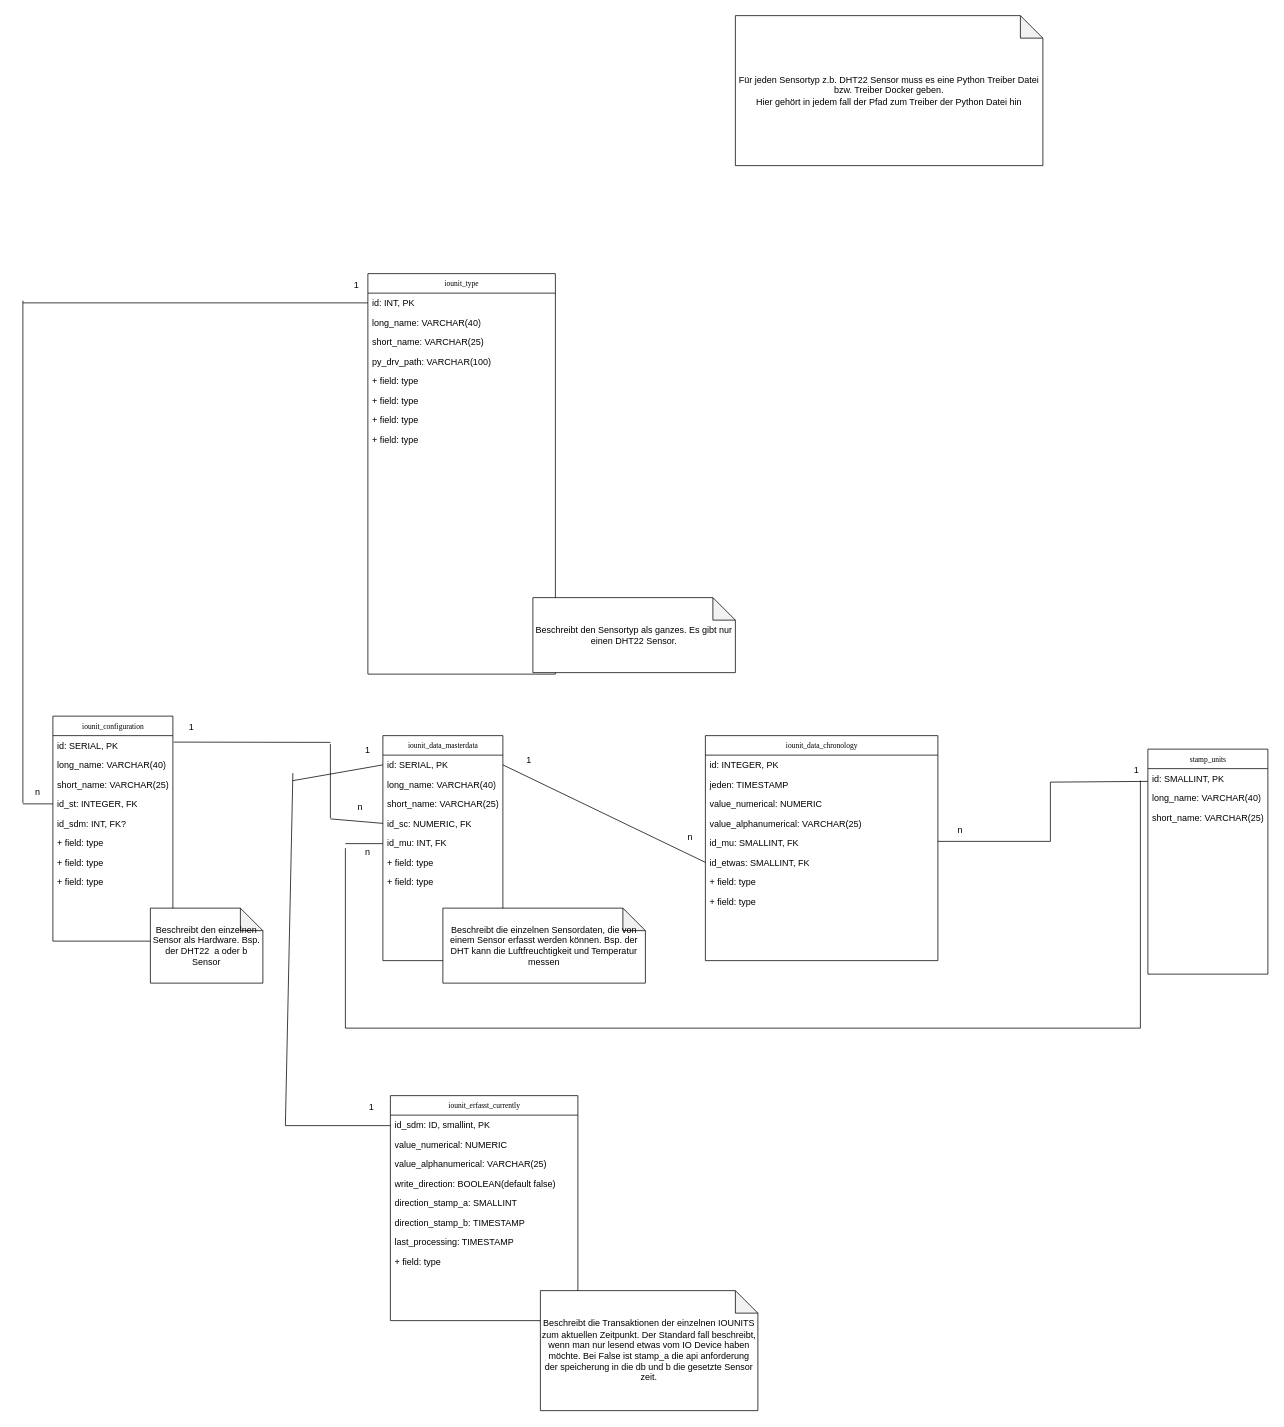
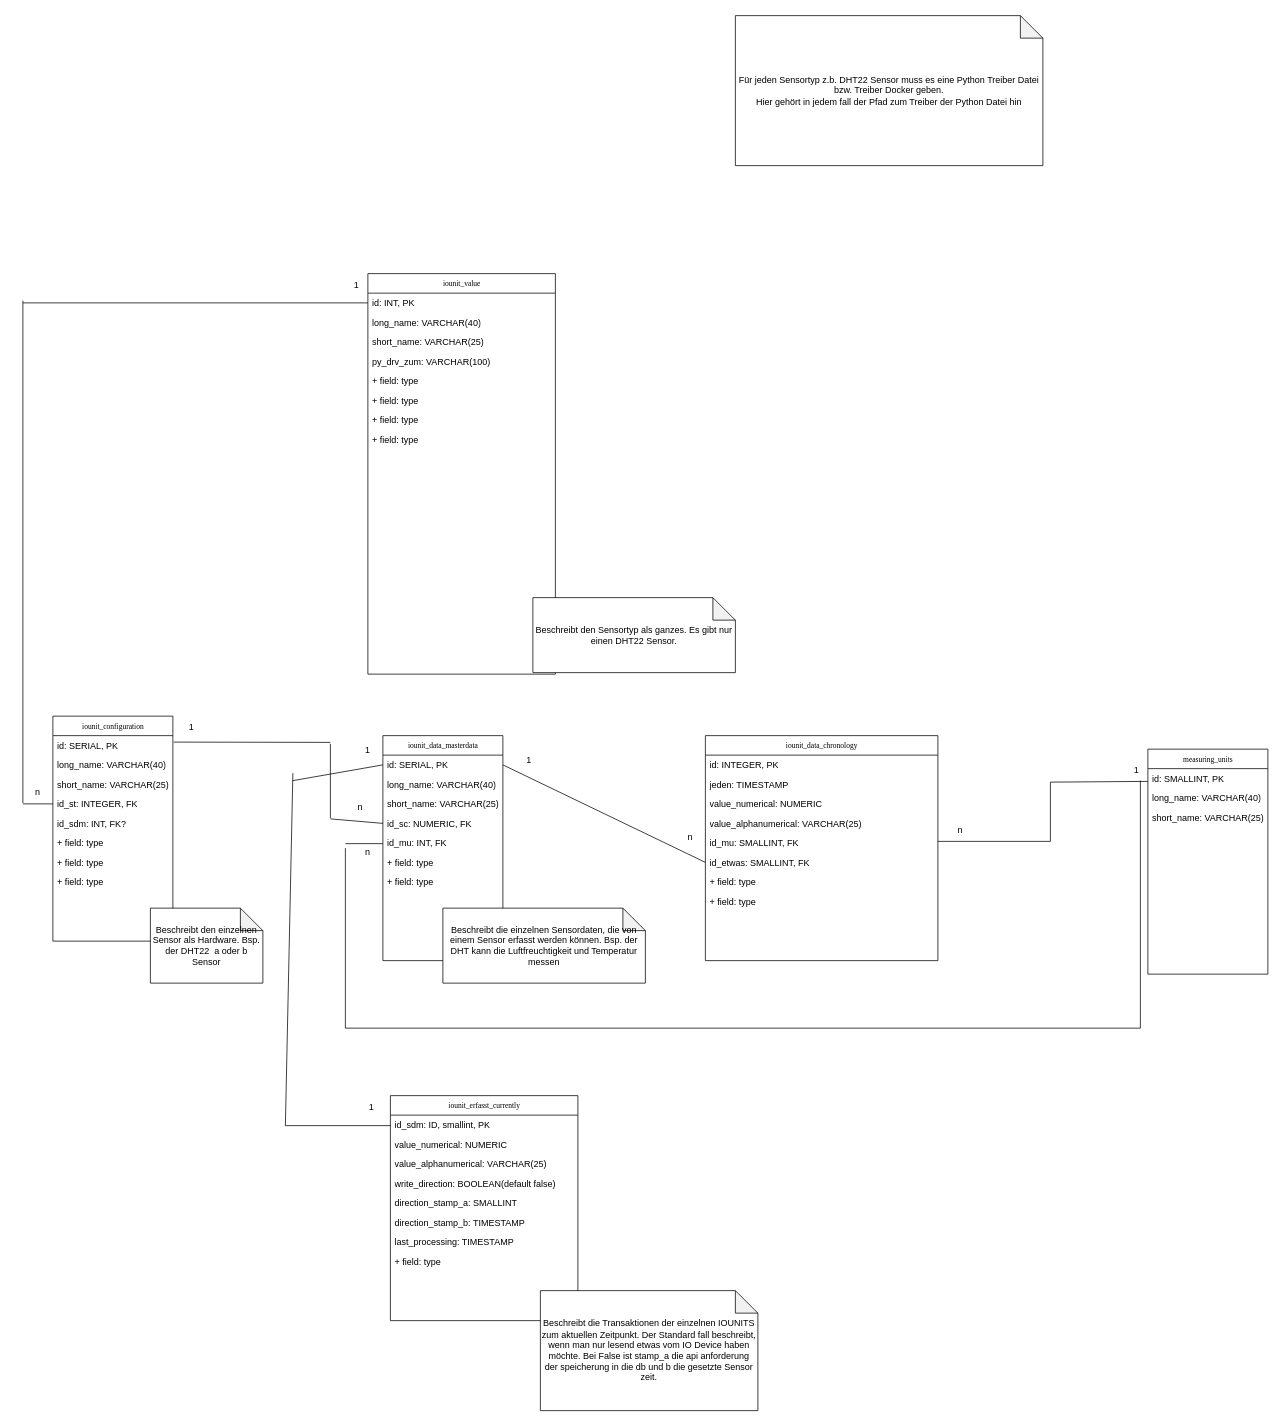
- <mxCell id="24" value="iounit_type" style="swimlane;html=1;fontStyle=0;childLayout=stackLayout;horizontal=1;startSize=26;fillColor=default;horizontalStack=0;resizeParent=1;resizeLast=0;collapsible=1;marginBottom=0;swimlaneFillColor=#ffffff;rounded=0;shadow=0;comic=0;labelBackgroundColor=none;strokeWidth=1;fontFamily=Verdana;fontSize=10;align=center;" parent="1" vertex="1"><mxGeometry x="490" y="364" width="250" height="534" as="geometry" /></mxCell>
+ <mxCell id="24" value="iounit_value" style="swimlane;html=1;fontStyle=0;childLayout=stackLayout;horizontal=1;startSize=26;fillColor=default;horizontalStack=0;resizeParent=1;resizeLast=0;collapsible=1;marginBottom=0;swimlaneFillColor=#ffffff;rounded=0;shadow=0;comic=0;labelBackgroundColor=none;strokeWidth=1;fontFamily=Verdana;fontSize=10;align=center;" parent="1" vertex="1"><mxGeometry x="490" y="364" width="250" height="534" as="geometry" /></mxCell>
- <mxCell id="28" value="py_drv_path: VARCHAR(100)" style="text;html=1;strokeColor=none;fillColor=none;align=left;verticalAlign=top;spacingLeft=4;spacingRight=4;whiteSpace=wrap;overflow=hidden;rotatable=0;points=[[0,0.5],[1,0.5]];portConstraint=eastwest;" parent="24" vertex="1"><mxGeometry y="104" width="250" height="26" as="geometry" /></mxCell>
+ <mxCell id="28" value="py_drv_zum: VARCHAR(100)" style="text;html=1;strokeColor=none;fillColor=none;align=left;verticalAlign=top;spacingLeft=4;spacingRight=4;whiteSpace=wrap;overflow=hidden;rotatable=0;points=[[0,0.5],[1,0.5]];portConstraint=eastwest;" parent="24" vertex="1"><mxGeometry y="104" width="250" height="26" as="geometry" /></mxCell>
- <mxCell id="11" value="stamp_units" style="swimlane;html=1;fontStyle=0;childLayout=stackLayout;horizontal=1;startSize=26;fillColor=default;horizontalStack=0;resizeParent=1;resizeLast=0;collapsible=1;marginBottom=0;swimlaneFillColor=#ffffff;rounded=0;shadow=0;comic=0;labelBackgroundColor=none;strokeWidth=1;fontFamily=Verdana;fontSize=10;align=center;" parent="1" vertex="1"><mxGeometry x="1530" y="998" width="160" height="300" as="geometry" /></mxCell>
+ <mxCell id="11" value="measuring_units" style="swimlane;html=1;fontStyle=0;childLayout=stackLayout;horizontal=1;startSize=26;fillColor=default;horizontalStack=0;resizeParent=1;resizeLast=0;collapsible=1;marginBottom=0;swimlaneFillColor=#ffffff;rounded=0;shadow=0;comic=0;labelBackgroundColor=none;strokeWidth=1;fontFamily=Verdana;fontSize=10;align=center;" parent="1" vertex="1"><mxGeometry x="1530" y="998" width="160" height="300" as="geometry" /></mxCell>
